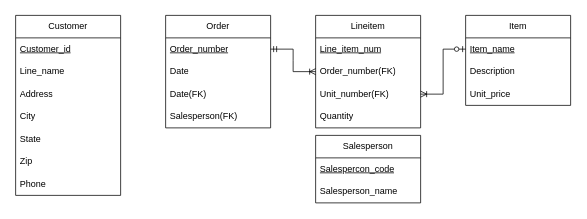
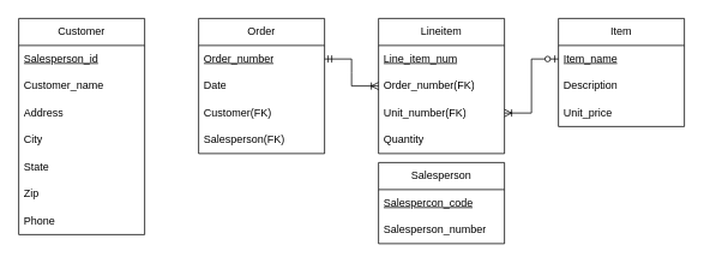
- <mxCell id="3" value="&lt;u&gt;Customer_id&lt;/u&gt;" style="text;strokeColor=none;fillColor=none;align=left;verticalAlign=middle;spacingLeft=4;spacingRight=4;overflow=hidden;points=[[0,0.5],[1,0.5]];portConstraint=eastwest;rotatable=0;whiteSpace=wrap;html=1;" vertex="1" parent="2"><mxGeometry y="30" width="140" height="30" as="geometry" /></mxCell>
+ <mxCell id="3" value="&lt;u&gt;Salesperson_id&lt;/u&gt;" style="text;strokeColor=none;fillColor=none;align=left;verticalAlign=middle;spacingLeft=4;spacingRight=4;overflow=hidden;points=[[0,0.5],[1,0.5]];portConstraint=eastwest;rotatable=0;whiteSpace=wrap;html=1;" vertex="1" parent="2"><mxGeometry y="30" width="140" height="30" as="geometry" /></mxCell>
- <mxCell id="4" value="Line_name" style="text;strokeColor=none;fillColor=none;align=left;verticalAlign=middle;spacingLeft=4;spacingRight=4;overflow=hidden;points=[[0,0.5],[1,0.5]];portConstraint=eastwest;rotatable=0;whiteSpace=wrap;html=1;" vertex="1" parent="2"><mxGeometry y="60" width="140" height="30" as="geometry" /></mxCell>
+ <mxCell id="4" value="Customer_name" style="text;strokeColor=none;fillColor=none;align=left;verticalAlign=middle;spacingLeft=4;spacingRight=4;overflow=hidden;points=[[0,0.5],[1,0.5]];portConstraint=eastwest;rotatable=0;whiteSpace=wrap;html=1;" vertex="1" parent="2"><mxGeometry y="60" width="140" height="30" as="geometry" /></mxCell>
- <mxCell id="13" value="Date(FK)" style="text;strokeColor=none;fillColor=none;align=left;verticalAlign=middle;spacingLeft=4;spacingRight=4;overflow=hidden;points=[[0,0.5],[1,0.5]];portConstraint=eastwest;rotatable=0;whiteSpace=wrap;html=1;" vertex="1" parent="10"><mxGeometry y="90" width="140" height="30" as="geometry" /></mxCell>
+ <mxCell id="13" value="Customer(FK)" style="text;strokeColor=none;fillColor=none;align=left;verticalAlign=middle;spacingLeft=4;spacingRight=4;overflow=hidden;points=[[0,0.5],[1,0.5]];portConstraint=eastwest;rotatable=0;whiteSpace=wrap;html=1;" vertex="1" parent="10"><mxGeometry y="90" width="140" height="30" as="geometry" /></mxCell>
- <mxCell id="21" value="Salesperson_name" style="text;strokeColor=none;fillColor=none;align=left;verticalAlign=middle;spacingLeft=4;spacingRight=4;overflow=hidden;points=[[0,0.5],[1,0.5]];portConstraint=eastwest;rotatable=0;whiteSpace=wrap;html=1;" vertex="1" parent="19"><mxGeometry y="60" width="140" height="30" as="geometry" /></mxCell>
+ <mxCell id="21" value="Salesperson_number" style="text;strokeColor=none;fillColor=none;align=left;verticalAlign=middle;spacingLeft=4;spacingRight=4;overflow=hidden;points=[[0,0.5],[1,0.5]];portConstraint=eastwest;rotatable=0;whiteSpace=wrap;html=1;" vertex="1" parent="19"><mxGeometry y="60" width="140" height="30" as="geometry" /></mxCell>
